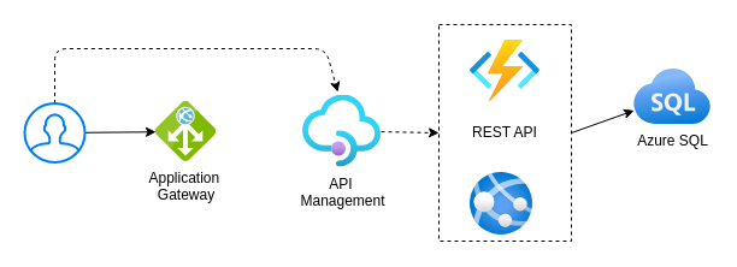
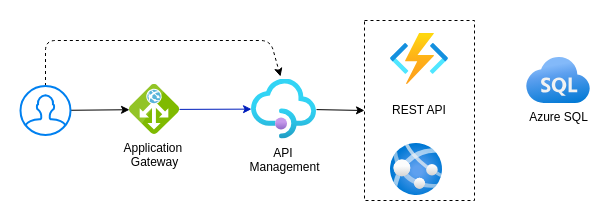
- <mxCell id="12" style="edgeStyle=none;html=1;exitX=1;exitY=0.5;exitDx=0;exitDy=0;" edge="1" parent="1" source="13" target="11"><mxGeometry relative="1" as="geometry" /></mxCell>
+ <mxCell id="5" style="edgeStyle=none;html=1;fillColor=#0050ef;strokeColor=#001DBC;" edge="1" parent="1" source="6" target="8"><mxGeometry relative="1" as="geometry" /></mxCell>
- <mxCell id="7" style="edgeStyle=none;html=1;entryX=0;entryY=0.5;entryDx=0;entryDy=0;dashed=1;" edge="1" parent="1" source="8" target="13"><mxGeometry relative="1" as="geometry" /></mxCell>
+ <mxCell id="7" style="edgeStyle=none;html=1;entryX=0;entryY=0.5;entryDx=0;entryDy=0;" edge="1" parent="1" source="8" target="13"><mxGeometry relative="1" as="geometry" /></mxCell>
